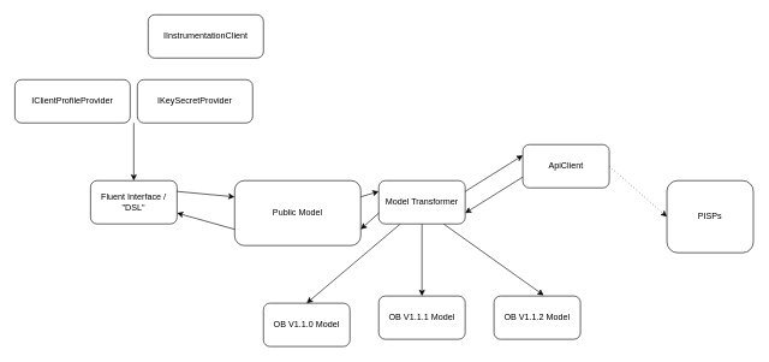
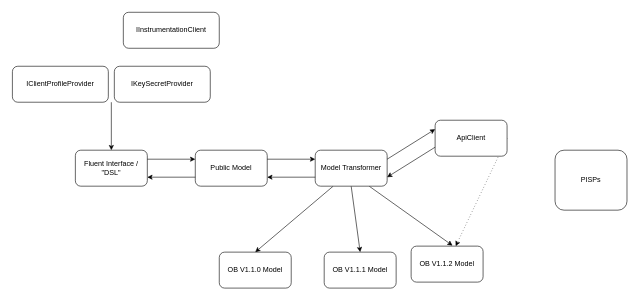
- <mxCell id="13" value="" style="endArrow=classic;html=1;dashed=1;dashPattern=1 4;entryX=0;entryY=0.5;entryDx=0;entryDy=0;exitX=1;exitY=0.5;exitDx=0;exitDy=0;" edge="1" parent="1" source="17" target="8"><mxGeometry width="50" height="50" relative="1" as="geometry"><mxPoint x="645" y="280" as="sourcePoint" /><mxPoint x="775" y="210" as="targetPoint" /></mxGeometry></mxCell>
+ <mxCell id="13" value="" style="endArrow=classic;html=1;dashed=1;dashPattern=1 4;exitX=1;exitY=0.5;exitDx=0;exitDy=0;" edge="1" parent="1" source="17" target="6"><mxGeometry width="50" height="50" relative="1" as="geometry"><mxPoint x="645" y="280" as="sourcePoint" /><mxPoint x="775" y="210" as="targetPoint" /></mxGeometry></mxCell>
- <mxCell id="3" value="Public Model" style="rounded=1;whiteSpace=wrap;html=1;" vertex="1" parent="1"><mxGeometry x="325" y="250" width="175" height="90" as="geometry" /></mxCell>
+ <mxCell id="3" value="Public Model" style="rounded=1;whiteSpace=wrap;html=1;" vertex="1" parent="1"><mxGeometry x="325" y="250" width="120" height="60" as="geometry" /></mxCell>
- <mxCell id="5" value="OB V1.1.1 Model" style="rounded=1;whiteSpace=wrap;html=1;" vertex="1" parent="1"><mxGeometry x="525" y="410" width="120" height="60" as="geometry" /></mxCell>
+ <mxCell id="5" value="OB V1.1.1 Model" style="rounded=1;whiteSpace=wrap;html=1;" vertex="1" parent="1"><mxGeometry x="540" y="420" width="120" height="60" as="geometry" /></mxCell>
